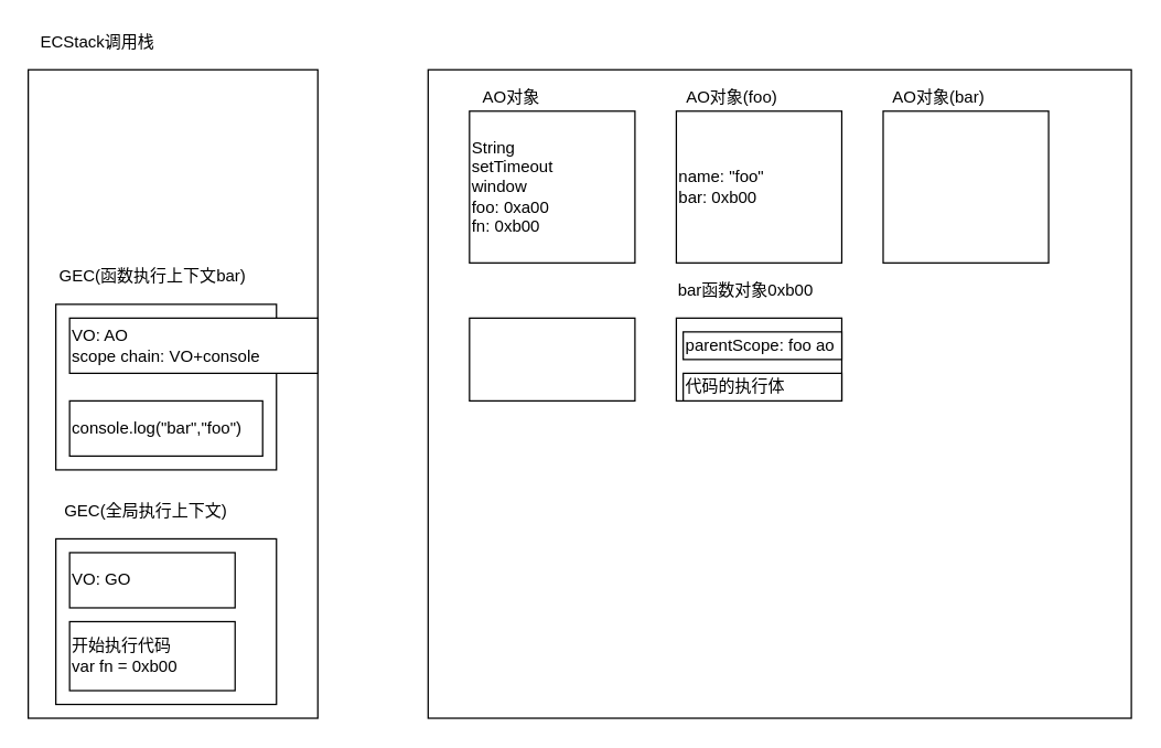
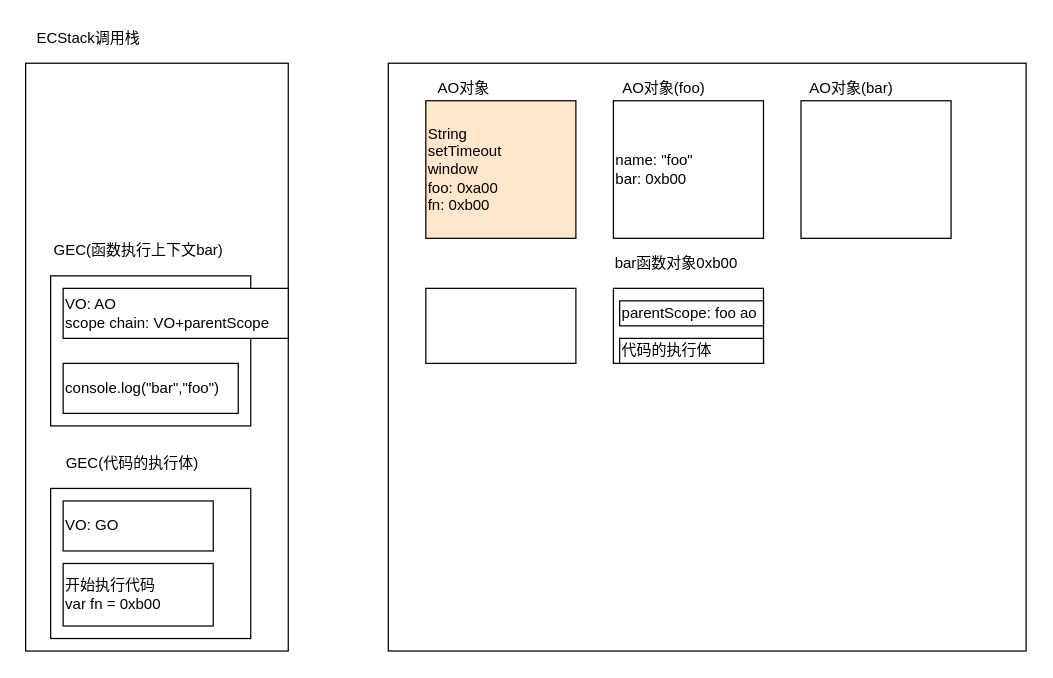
- <mxCell id="5" value="String&lt;br&gt;setTimeout&lt;br&gt;window&lt;br&gt;foo: 0xa00&lt;br&gt;fn: 0xb00" style="rounded=0;whiteSpace=wrap;html=1;align=left;" parent="1" vertex="1"><mxGeometry x="340" y="80" width="120" height="110" as="geometry" /></mxCell>
+ <mxCell id="5" value="String&lt;br&gt;setTimeout&lt;br&gt;window&lt;br&gt;foo: 0xa00&lt;br&gt;fn: 0xb00" style="rounded=0;whiteSpace=wrap;html=1;align=left;fillColor=#ffe6cc;" parent="1" vertex="1"><mxGeometry x="340" y="80" width="120" height="110" as="geometry" /></mxCell>
- <mxCell id="20" value="VO: AO&lt;br&gt;scope chain: VO+console" style="rounded=0;whiteSpace=wrap;html=1;align=left;" parent="1" vertex="1"><mxGeometry x="50" y="230" width="180" height="40" as="geometry" /></mxCell>
+ <mxCell id="20" value="VO: AO&lt;br&gt;scope chain: VO+parentScope" style="rounded=0;whiteSpace=wrap;html=1;align=left;" parent="1" vertex="1"><mxGeometry x="50" y="230" width="180" height="40" as="geometry" /></mxCell>
- <mxCell id="8" value="GEC(全局执行上下文)" style="text;html=1;align=center;verticalAlign=middle;resizable=0;points=[];autosize=1;strokeColor=none;" parent="1" vertex="1"><mxGeometry x="40" y="360" width="130" height="20" as="geometry" /></mxCell>
+ <mxCell id="8" value="GEC(代码的执行体)" style="text;html=1;align=center;verticalAlign=middle;resizable=0;points=[];autosize=1;strokeColor=none;" parent="1" vertex="1"><mxGeometry x="40" y="360" width="130" height="20" as="geometry" /></mxCell>
